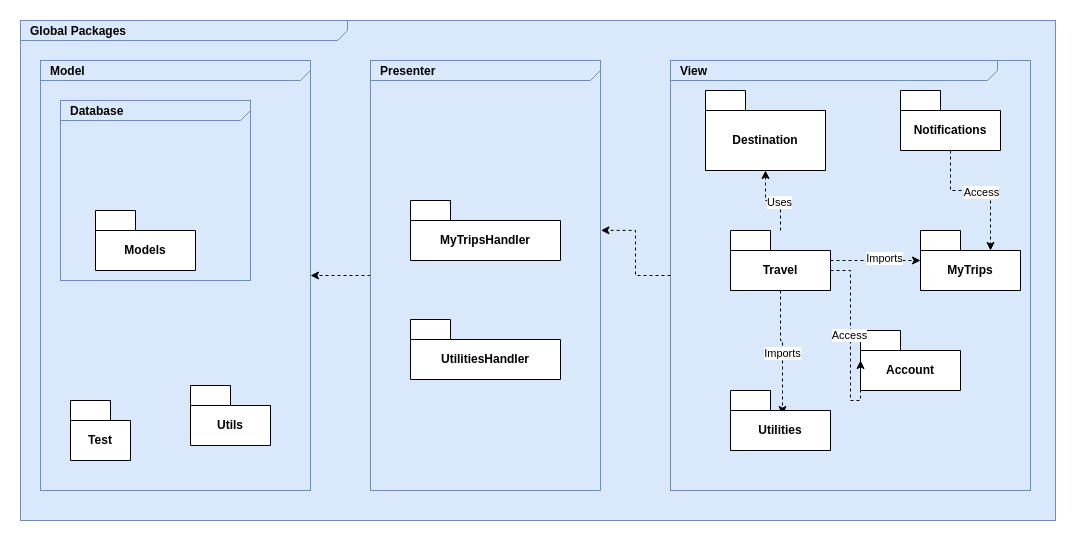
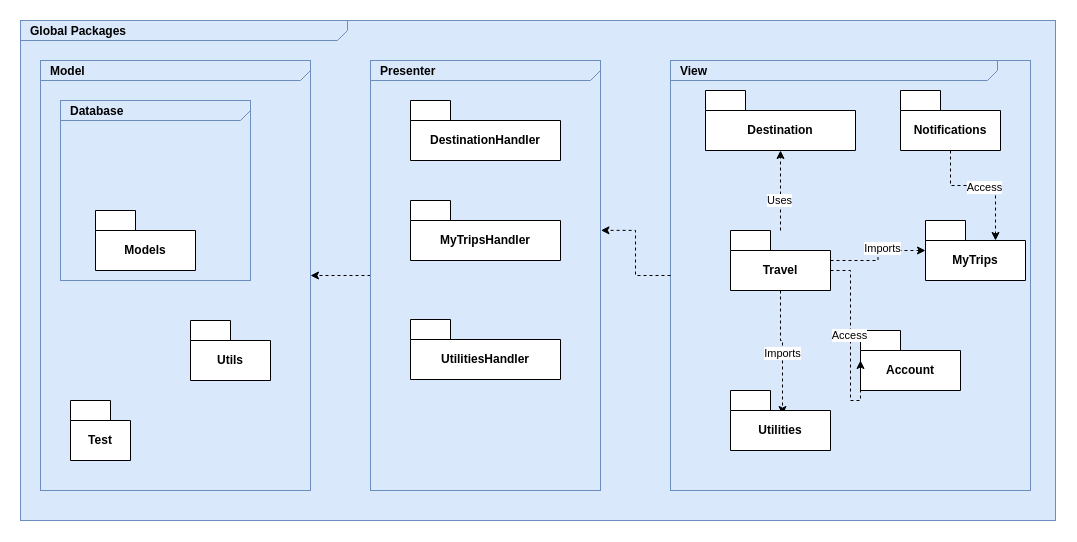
+ <mxCell id="21" value="DestinationHandler" style="shape=folder;fontStyle=1;tabWidth=40;tabHeight=20;tabPosition=left;html=1;boundedLbl=1;whiteSpace=wrap;" vertex="1" parent="1"><mxGeometry x="410" y="100" width="150" height="60" as="geometry" /></mxCell>
- <mxCell id="4" value="Destination" style="shape=folder;fontStyle=1;tabWidth=40;tabHeight=20;tabPosition=left;html=1;boundedLbl=1;whiteSpace=wrap;" parent="1" vertex="1"><mxGeometry x="705" y="90" width="120" height="80" as="geometry" /></mxCell>
+ <mxCell id="4" value="Destination" style="shape=folder;fontStyle=1;tabWidth=40;tabHeight=20;tabPosition=left;html=1;boundedLbl=1;whiteSpace=wrap;" parent="1" vertex="1"><mxGeometry x="705" y="90" width="150" height="60" as="geometry" /></mxCell>
- <mxCell id="12" value="MyTrips" style="shape=folder;fontStyle=1;tabWidth=40;tabHeight=20;tabPosition=left;html=1;boundedLbl=1;whiteSpace=wrap;" parent="1" vertex="1"><mxGeometry x="920" y="230" width="100" height="60" as="geometry" /></mxCell>
+ <mxCell id="12" value="MyTrips" style="shape=folder;fontStyle=1;tabWidth=40;tabHeight=20;tabPosition=left;html=1;boundedLbl=1;whiteSpace=wrap;" parent="1" vertex="1"><mxGeometry x="925" y="220" width="100" height="60" as="geometry" /></mxCell>
- <mxCell id="15" value="Utils" style="shape=folder;fontStyle=1;tabWidth=40;tabHeight=20;tabPosition=left;html=1;boundedLbl=1;whiteSpace=wrap;" vertex="1" parent="1"><mxGeometry x="190" y="385" width="80" height="60" as="geometry" /></mxCell>
+ <mxCell id="15" value="Utils" style="shape=folder;fontStyle=1;tabWidth=40;tabHeight=20;tabPosition=left;html=1;boundedLbl=1;whiteSpace=wrap;" vertex="1" parent="1"><mxGeometry x="190" y="320" width="80" height="60" as="geometry" /></mxCell>
